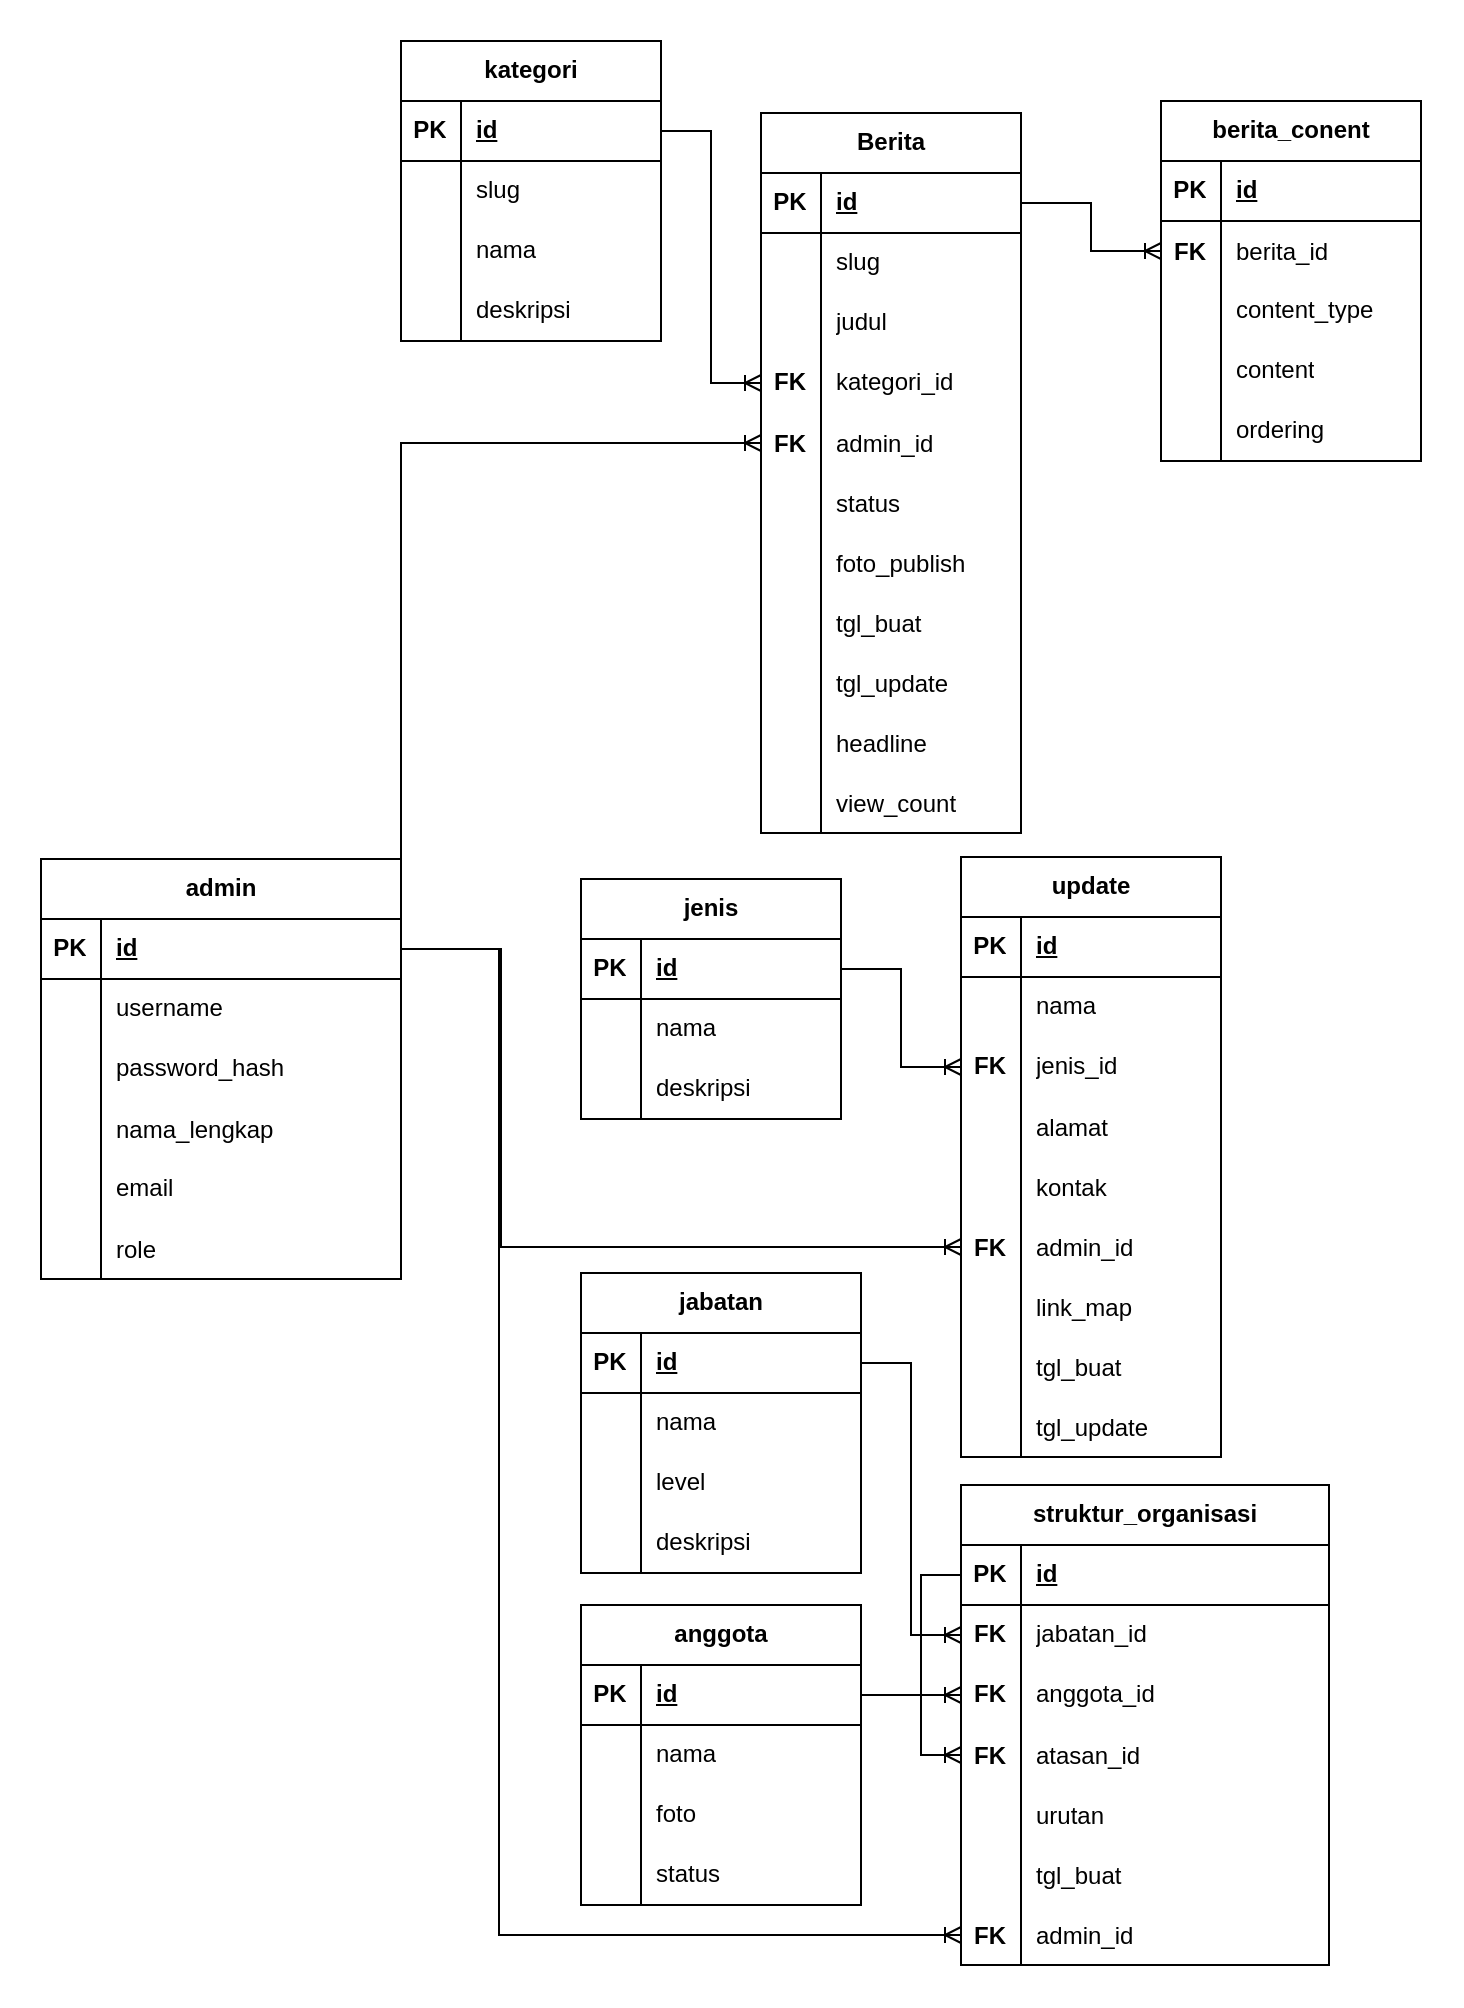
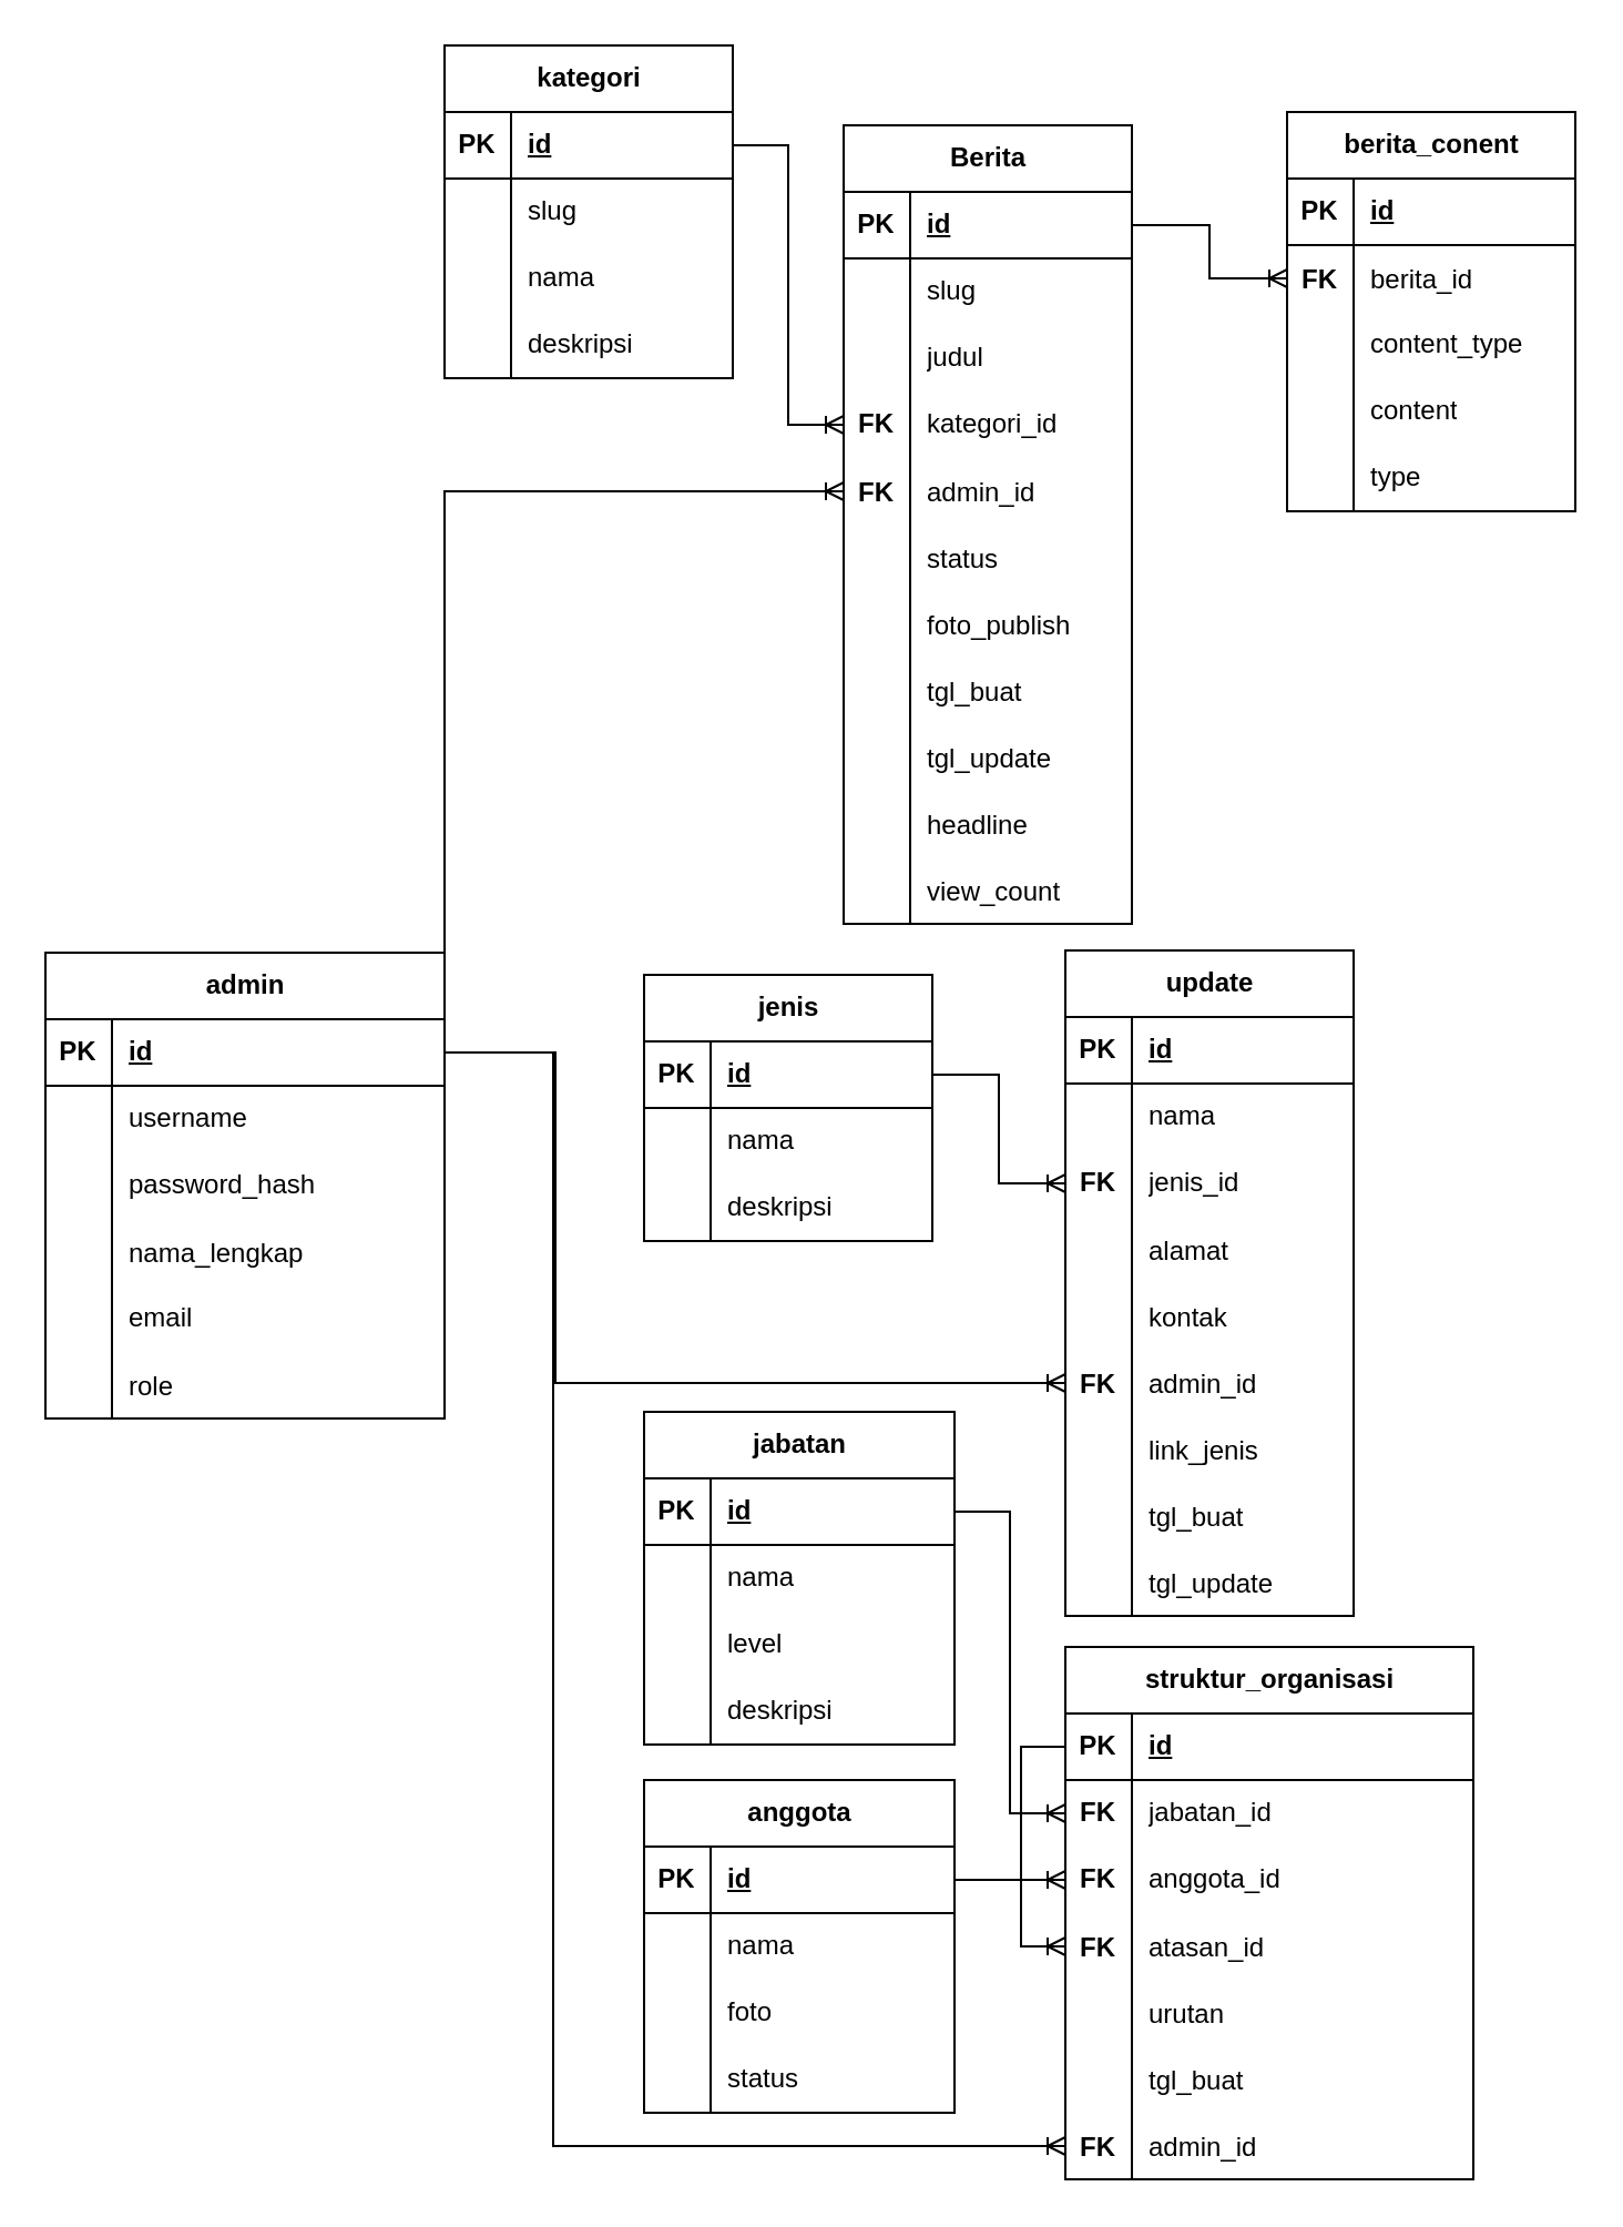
- <mxCell id="147" value="ordering" style="shape=partialRectangle;connectable=0;fillColor=none;top=0;left=0;bottom=0;right=0;align=left;spacingLeft=6;overflow=hidden;whiteSpace=wrap;html=1;" parent="145" vertex="1"><mxGeometry x="30" width="100" height="30" as="geometry"><mxRectangle width="100" height="30" as="alternateBounds" /></mxGeometry></mxCell>
+ <mxCell id="147" value="type" style="shape=partialRectangle;connectable=0;fillColor=none;top=0;left=0;bottom=0;right=0;align=left;spacingLeft=6;overflow=hidden;whiteSpace=wrap;html=1;" parent="145" vertex="1"><mxGeometry x="30" width="100" height="30" as="geometry"><mxRectangle width="100" height="30" as="alternateBounds" /></mxGeometry></mxCell>
- <mxCell id="99" value="link_map" style="shape=partialRectangle;connectable=0;fillColor=none;top=0;left=0;bottom=0;right=0;align=left;spacingLeft=6;overflow=hidden;" parent="97" vertex="1"><mxGeometry x="30" width="100" height="30" as="geometry"><mxRectangle width="100" height="30" as="alternateBounds" /></mxGeometry></mxCell>
+ <mxCell id="99" value="link_jenis" style="shape=partialRectangle;connectable=0;fillColor=none;top=0;left=0;bottom=0;right=0;align=left;spacingLeft=6;overflow=hidden;" parent="97" vertex="1"><mxGeometry x="30" width="100" height="30" as="geometry"><mxRectangle width="100" height="30" as="alternateBounds" /></mxGeometry></mxCell>
